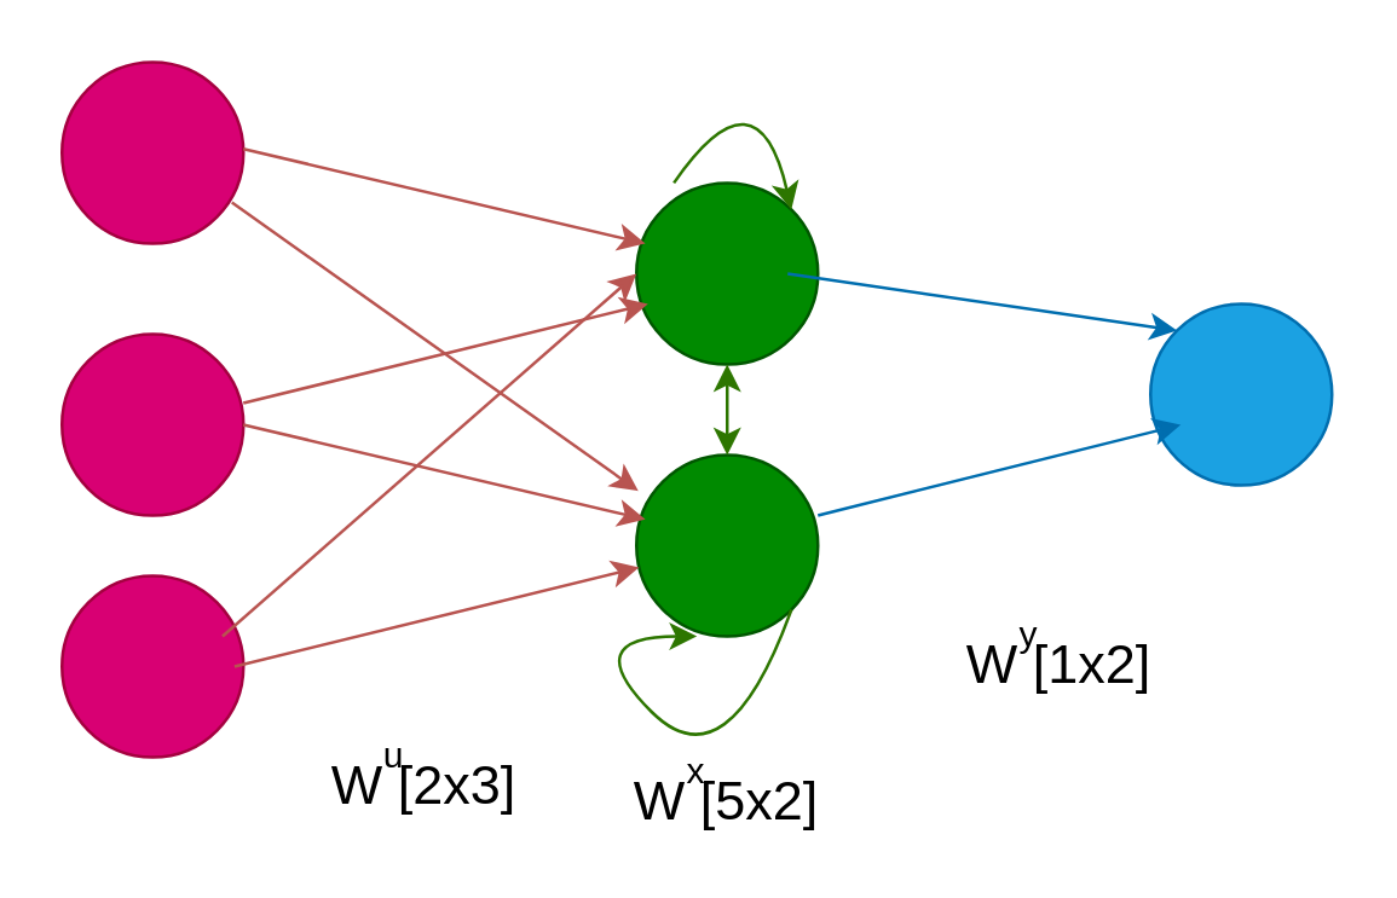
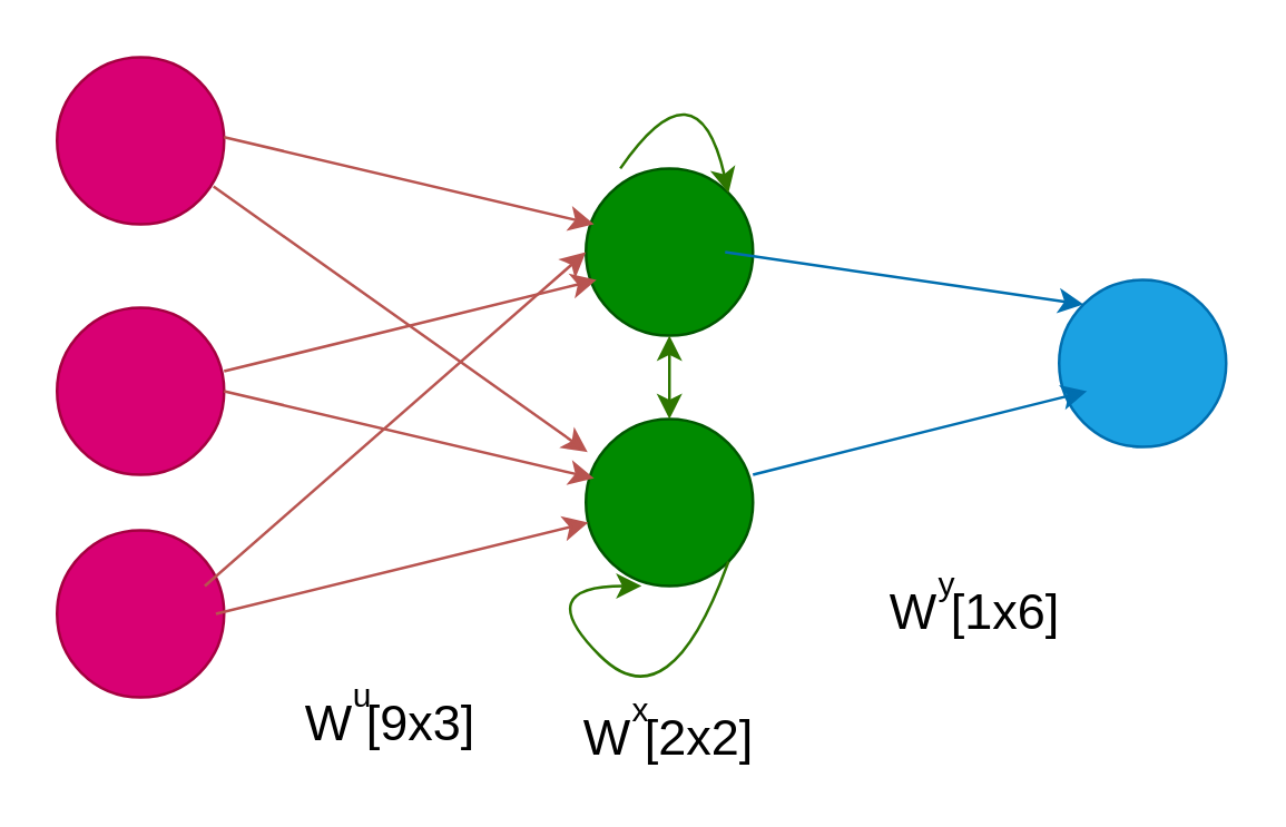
- <mxCell id="12" value="&lt;font style=&quot;font-size: 18px&quot;&gt;W [1x2]&lt;/font&gt;" style="text;html=1;strokeColor=none;fillColor=none;align=center;verticalAlign=middle;whiteSpace=wrap;rounded=0;" vertex="1" parent="1"><mxGeometry x="310" y="210" width="80" height="20" as="geometry" /></mxCell>
+ <mxCell id="12" value="&lt;font style=&quot;font-size: 18px&quot;&gt;W [1x6]&lt;/font&gt;" style="text;html=1;strokeColor=none;fillColor=none;align=center;verticalAlign=middle;whiteSpace=wrap;rounded=0;" vertex="1" parent="1"><mxGeometry x="310" y="210" width="80" height="20" as="geometry" /></mxCell>
- <mxCell id="10" value="&lt;font style=&quot;font-size: 18px&quot;&gt;W [2x3]&lt;/font&gt;" style="text;html=1;strokeColor=none;fillColor=none;align=center;verticalAlign=middle;whiteSpace=wrap;rounded=0;" vertex="1" parent="1"><mxGeometry x="100" y="250" width="80" height="20" as="geometry" /></mxCell>
+ <mxCell id="10" value="&lt;font style=&quot;font-size: 18px&quot;&gt;W [9x3]&lt;/font&gt;" style="text;html=1;strokeColor=none;fillColor=none;align=center;verticalAlign=middle;whiteSpace=wrap;rounded=0;" vertex="1" parent="1"><mxGeometry x="100" y="250" width="80" height="20" as="geometry" /></mxCell>
- <mxCell id="8" value="&lt;font style=&quot;font-size: 18px&quot;&gt;W [5x2]&lt;/font&gt;" style="text;html=1;strokeColor=none;fillColor=none;align=center;verticalAlign=middle;whiteSpace=wrap;rounded=0;" vertex="1" parent="1"><mxGeometry x="200" y="255" width="80" height="20" as="geometry" /></mxCell>
+ <mxCell id="8" value="&lt;font style=&quot;font-size: 18px&quot;&gt;W [2x2]&lt;/font&gt;" style="text;html=1;strokeColor=none;fillColor=none;align=center;verticalAlign=middle;whiteSpace=wrap;rounded=0;" vertex="1" parent="1"><mxGeometry x="200" y="255" width="80" height="20" as="geometry" /></mxCell>
